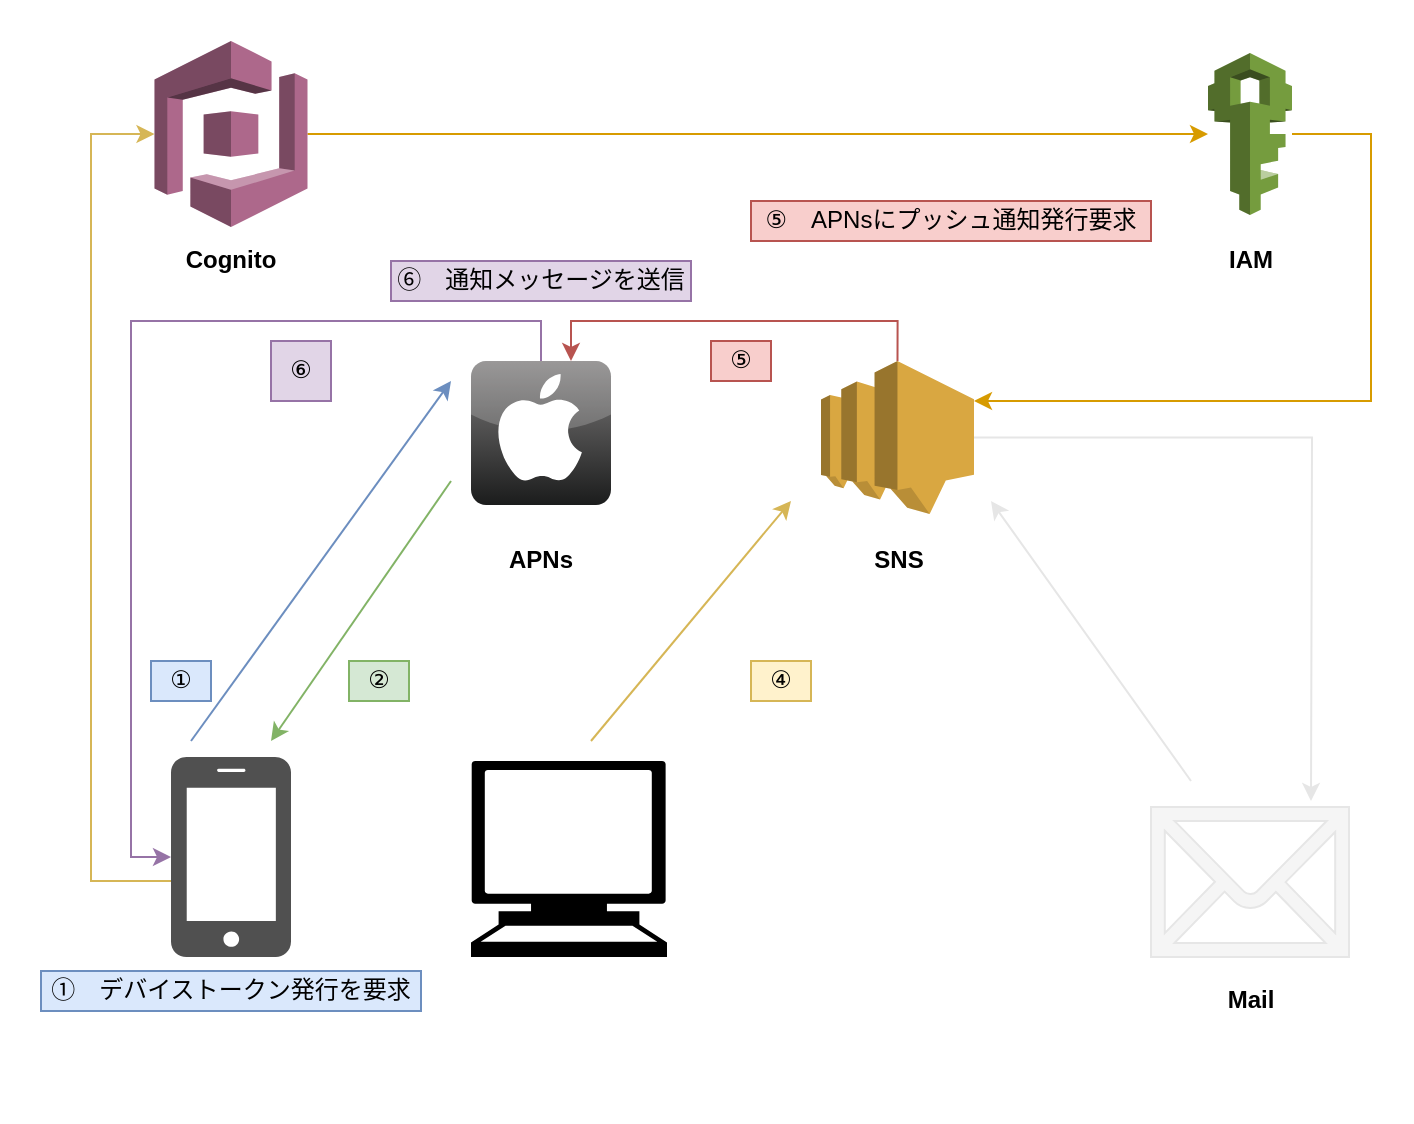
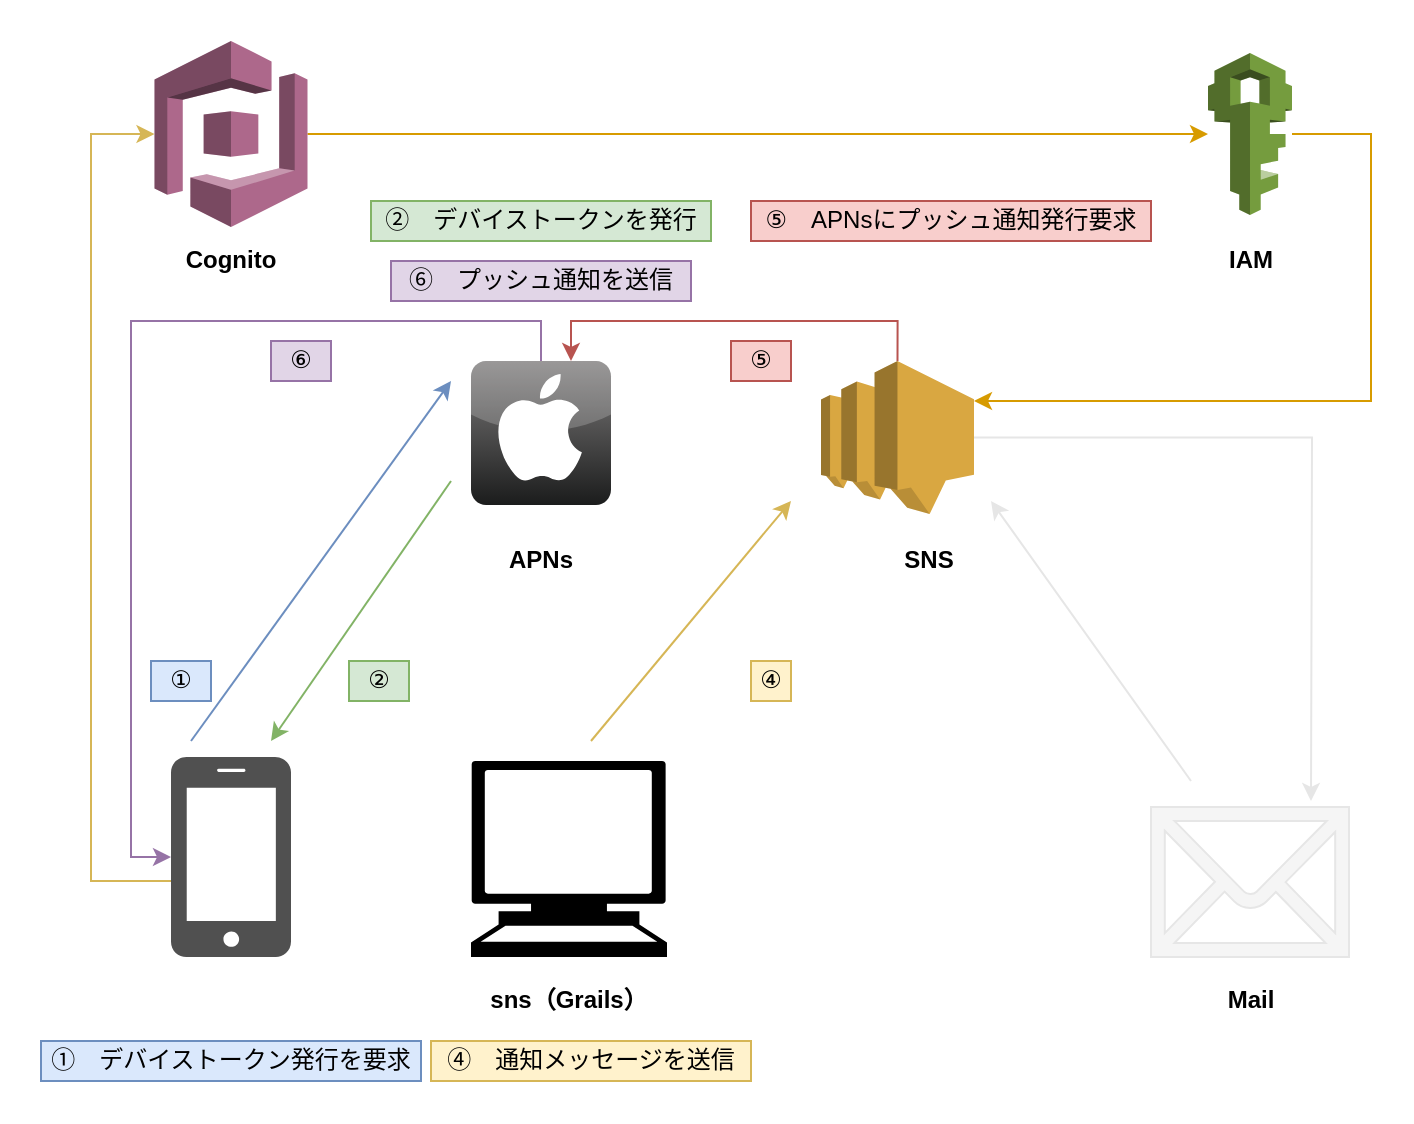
+ <mxCell id="14" value="②　デバイストークンを発行" style="text;html=1;align=center;verticalAlign=middle;resizable=0;points=[];autosize=1;fillColor=#d5e8d4;strokeColor=#82b366;" parent="1" vertex="1"><mxGeometry x="185" y="100" width="170" height="20" as="geometry" /></mxCell>
- <mxCell id="27" value="⑥　通知メッセージを送信" style="text;html=1;align=center;verticalAlign=middle;resizable=0;points=[];autosize=1;fillColor=#e1d5e7;strokeColor=#9673a6;" parent="1" vertex="1"><mxGeometry x="195" y="130" width="150" height="20" as="geometry" /></mxCell>
+ <mxCell id="27" value="⑥　プッシュ通知を送信" style="text;html=1;align=center;verticalAlign=middle;resizable=0;points=[];autosize=1;fillColor=#e1d5e7;strokeColor=#9673a6;" parent="1" vertex="1"><mxGeometry x="195" y="130" width="150" height="20" as="geometry" /></mxCell>
- <mxCell id="18" value="⑤" style="text;html=1;align=center;verticalAlign=middle;resizable=0;points=[];autosize=1;fillColor=#f8cecc;strokeColor=#b85450;" parent="1" vertex="1"><mxGeometry x="355" y="170" width="30" height="20" as="geometry" /></mxCell>
+ <mxCell id="18" value="⑤" style="text;html=1;align=center;verticalAlign=middle;resizable=0;points=[];autosize=1;fillColor=#f8cecc;strokeColor=#b85450;" parent="1" vertex="1"><mxGeometry x="365" y="170" width="30" height="20" as="geometry" /></mxCell>
- <mxCell id="28" value="⑥" style="text;html=1;align=center;verticalAlign=middle;resizable=0;points=[];autosize=1;fillColor=#e1d5e7;strokeColor=#9673a6;" parent="1" vertex="1"><mxGeometry x="135" y="170" width="30" height="30" as="geometry" /></mxCell>
+ <mxCell id="28" value="⑥" style="text;html=1;align=center;verticalAlign=middle;resizable=0;points=[];autosize=1;fillColor=#e1d5e7;strokeColor=#9673a6;" parent="1" vertex="1"><mxGeometry x="135" y="170" width="30" height="20" as="geometry" /></mxCell>
- <mxCell id="19" value="SNS" style="text;html=1;align=center;verticalAlign=middle;resizable=0;points=[];autosize=1;fontStyle=1" parent="1" vertex="1"><mxGeometry x="429" y="270" width="40" height="20" as="geometry" /></mxCell>
+ <mxCell id="19" value="SNS" style="text;html=1;align=center;verticalAlign=middle;resizable=0;points=[];autosize=1;fontStyle=1" parent="1" vertex="1"><mxGeometry x="444" y="270" width="40" height="20" as="geometry" /></mxCell>
- <mxCell id="17" value="④" style="text;html=1;align=center;verticalAlign=middle;resizable=0;points=[];autosize=1;fillColor=#fff2cc;strokeColor=#d6b656;" parent="1" vertex="1"><mxGeometry x="375" y="330" width="30" height="20" as="geometry" /></mxCell>
+ <mxCell id="17" value="④" style="text;html=1;align=center;verticalAlign=middle;resizable=0;points=[];autosize=1;fillColor=#fff2cc;strokeColor=#d6b656;" parent="1" vertex="1"><mxGeometry x="375" y="330" width="20" height="20" as="geometry" /></mxCell>
- <mxCell id="11" value="①　デバイストークン発行を要求" style="text;html=1;align=center;verticalAlign=middle;resizable=0;points=[];autosize=1;fillColor=#dae8fc;strokeColor=#6c8ebf;" parent="1" vertex="1"><mxGeometry x="20" y="485" width="190" height="20" as="geometry" /></mxCell>
+ <mxCell id="11" value="①　デバイストークン発行を要求" style="text;html=1;align=center;verticalAlign=middle;resizable=0;points=[];autosize=1;fillColor=#dae8fc;strokeColor=#6c8ebf;" parent="1" vertex="1"><mxGeometry x="20" y="520" width="190" height="20" as="geometry" /></mxCell>
+ <mxCell id="21" value="sns（Grails）" style="text;html=1;align=center;verticalAlign=middle;resizable=0;points=[];autosize=1;fontStyle=1" parent="1" vertex="1"><mxGeometry x="239" y="490" width="90" height="20" as="geometry" /></mxCell>
+ <mxCell id="16" value="④　通知メッセージを送信" style="text;html=1;align=center;verticalAlign=middle;resizable=0;points=[];autosize=1;fillColor=#fff2cc;strokeColor=#d6b656;" parent="1" vertex="1"><mxGeometry x="215" y="520" width="160" height="20" as="geometry" /></mxCell>
